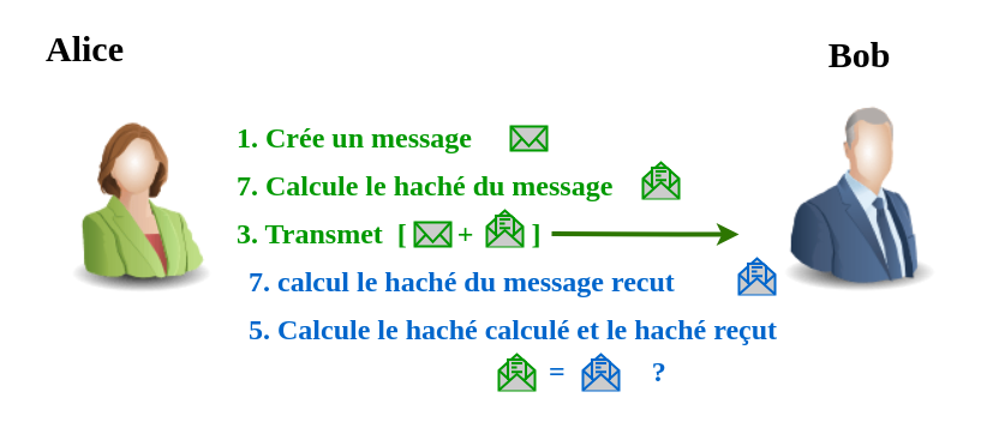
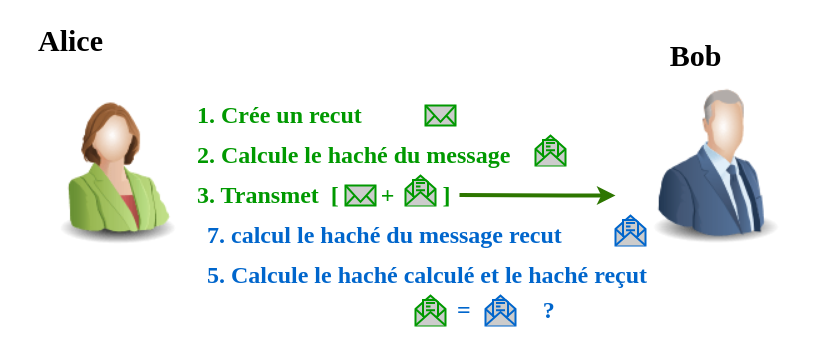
- <mxCell id="7" value="&lt;font color=&quot;#000000&quot; style=&quot;font-size: 30px&quot;&gt;Bob&lt;/font&gt;" style="text;strokeColor=none;fillColor=none;html=1;fontSize=24;fontStyle=1;verticalAlign=middle;align=center;fontFamily=Lucida Console;fontColor=#009900;" parent="1" vertex="1"><mxGeometry x="665" y="25" width="100" height="40" as="geometry" /></mxCell>
+ <mxCell id="7" value="&lt;font color=&quot;#000000&quot; style=&quot;font-size: 30px&quot;&gt;Bob&lt;/font&gt;" style="text;strokeColor=none;fillColor=none;html=1;fontSize=24;fontStyle=1;verticalAlign=middle;align=center;fontFamily=Lucida Console;fontColor=#009900;" parent="1" vertex="1"><mxGeometry x="645" y="35" width="100" height="40" as="geometry" /></mxCell>
- <mxCell id="3" value="&lt;font color=&quot;#009900&quot;&gt;1. Crée un message&lt;/font&gt;" style="text;html=1;fontSize=24;fontStyle=1;verticalAlign=middle;align=left;fontFamily=Lucida Console;fontColor=#97D077;" parent="1" vertex="1"><mxGeometry x="195" y="95" width="250" height="40" as="geometry" /></mxCell>
+ <mxCell id="3" value="&lt;font color=&quot;#009900&quot;&gt;1. Crée un recut&lt;/font&gt;" style="text;html=1;fontSize=24;fontStyle=1;verticalAlign=middle;align=left;fontFamily=Lucida Console;fontColor=#97D077;" parent="1" vertex="1"><mxGeometry x="195" y="95" width="250" height="40" as="geometry" /></mxCell>
- <mxCell id="5" value="&lt;font color=&quot;#009900&quot;&gt;7. Calcule le haché du message&lt;/font&gt;" style="text;html=1;fontSize=24;fontStyle=1;verticalAlign=middle;align=left;fontFamily=Lucida Console;" parent="1" vertex="1"><mxGeometry x="195" y="135" width="130" height="40" as="geometry" /></mxCell>
+ <mxCell id="5" value="&lt;font color=&quot;#009900&quot;&gt;2. Calcule le haché du message&lt;/font&gt;" style="text;html=1;fontSize=24;fontStyle=1;verticalAlign=middle;align=left;fontFamily=Lucida Console;" parent="1" vertex="1"><mxGeometry x="195" y="135" width="130" height="40" as="geometry" /></mxCell>
